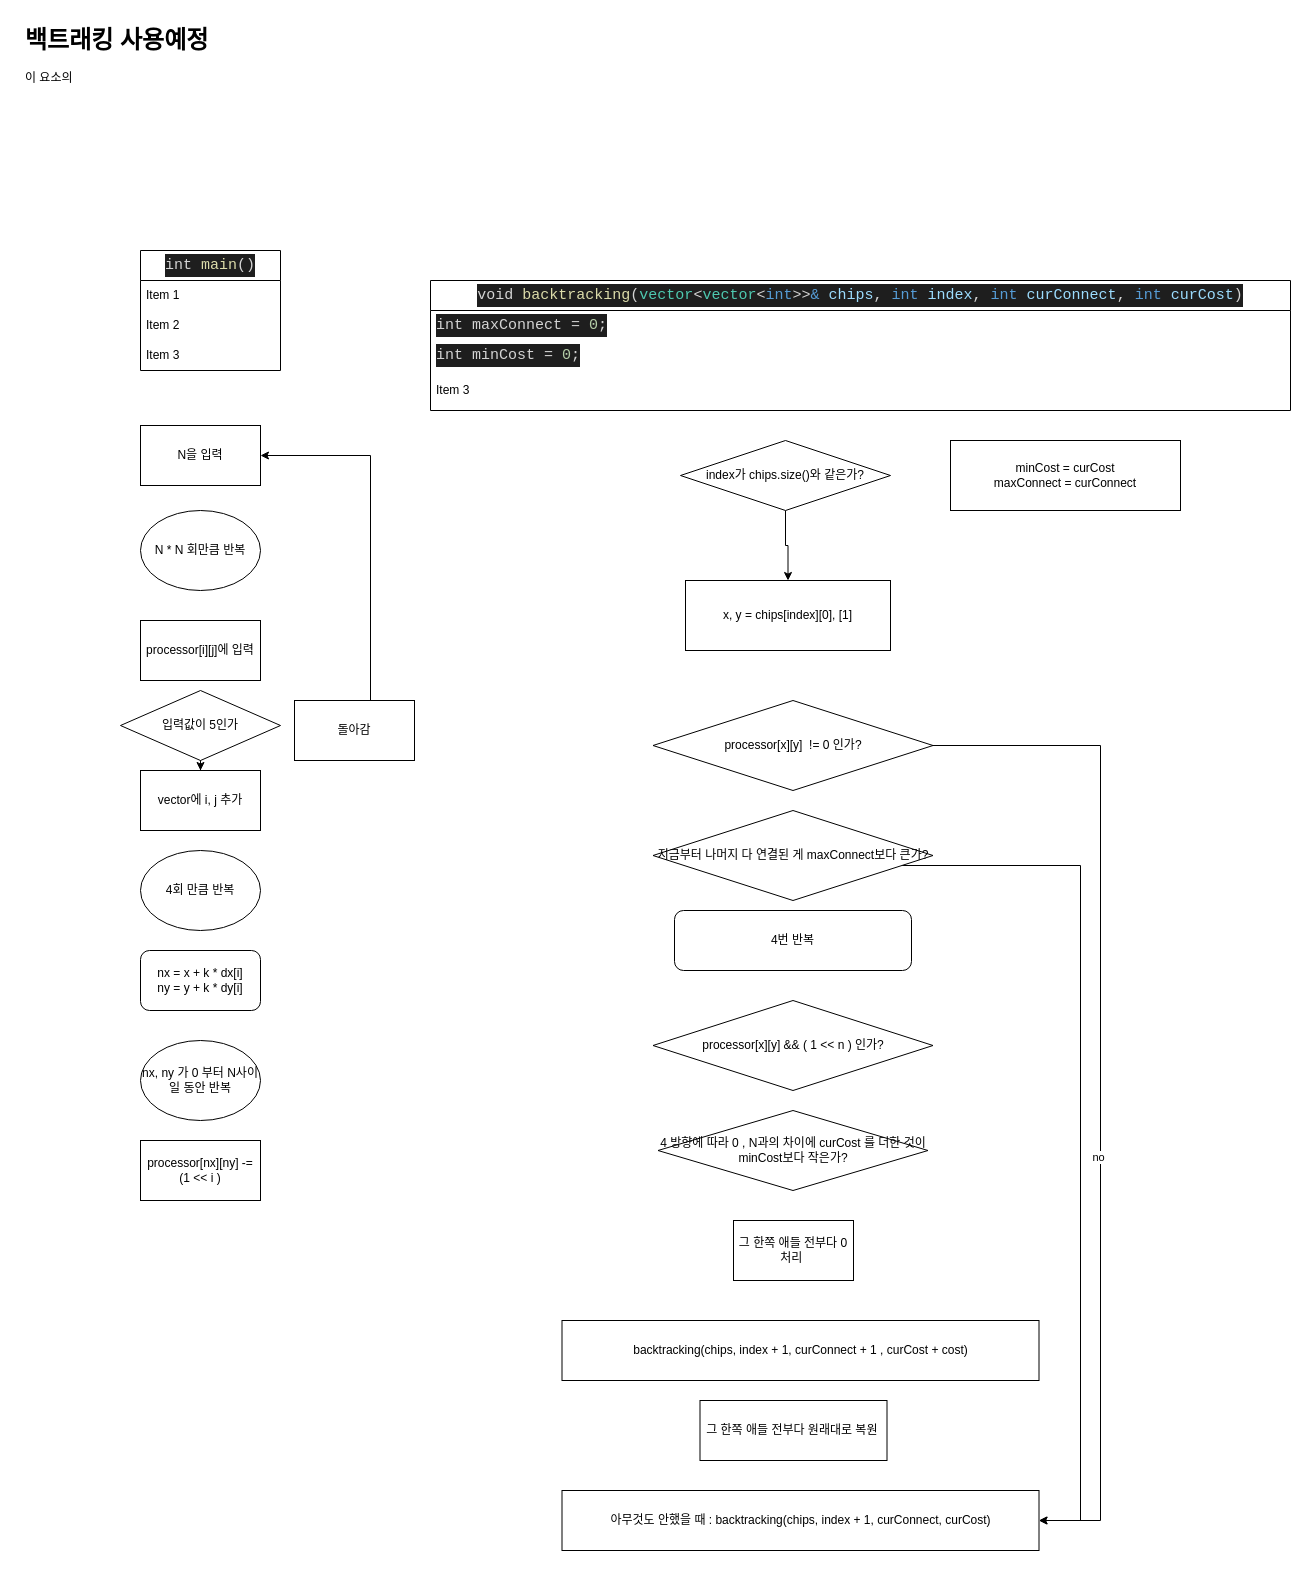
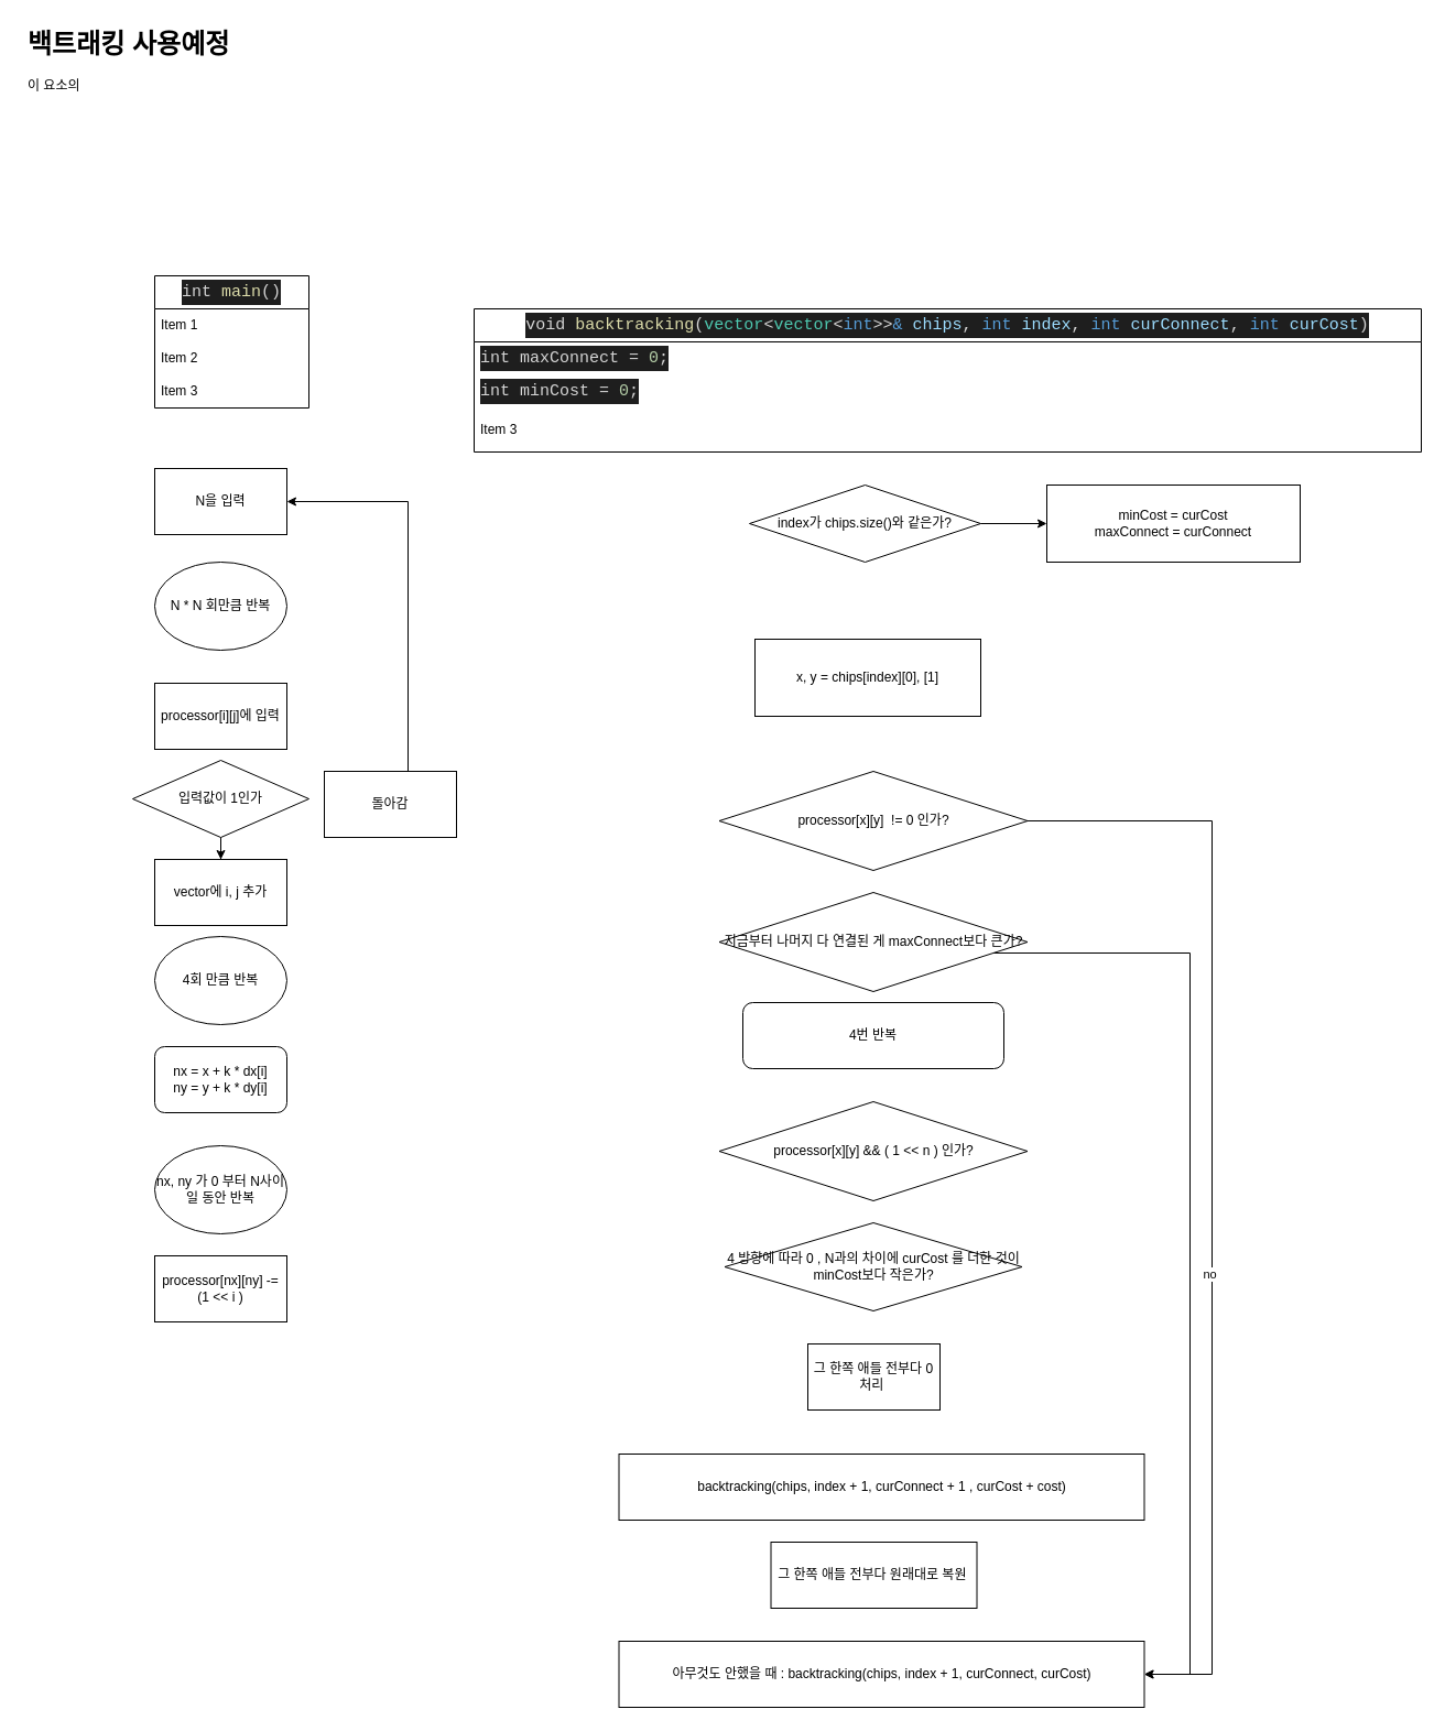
- <mxCell id="23" value="" style="edgeStyle=orthogonalEdgeStyle;rounded=0;orthogonalLoop=1;jettySize=auto;html=1;" edge="1" parent="1" source="24" target="26"><mxGeometry relative="1" as="geometry" /></mxCell>
+ <mxCell id="23" value="" style="edgeStyle=orthogonalEdgeStyle;rounded=0;orthogonalLoop=1;jettySize=auto;html=1;" edge="1" parent="1" source="24" target="25"><mxGeometry relative="1" as="geometry" /></mxCell>
- <mxCell id="11" value="입력값이 5인가" style="rhombus;whiteSpace=wrap;html=1;" vertex="1" parent="1"><mxGeometry x="120" y="690" width="160" height="70" as="geometry" /></mxCell>
+ <mxCell id="11" value="입력값이 1인가" style="rhombus;whiteSpace=wrap;html=1;" vertex="1" parent="1"><mxGeometry x="120" y="690" width="160" height="70" as="geometry" /></mxCell>
- <mxCell id="12" value="vector에 i, j 추가" style="whiteSpace=wrap;html=1;" vertex="1" parent="1"><mxGeometry x="140" y="770" width="120" height="60" as="geometry" /></mxCell>
+ <mxCell id="12" value="vector에 i, j 추가" style="whiteSpace=wrap;html=1;" vertex="1" parent="1"><mxGeometry x="140" y="780" width="120" height="60" as="geometry" /></mxCell>
